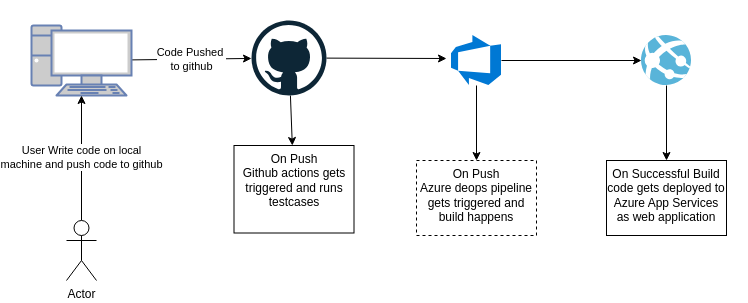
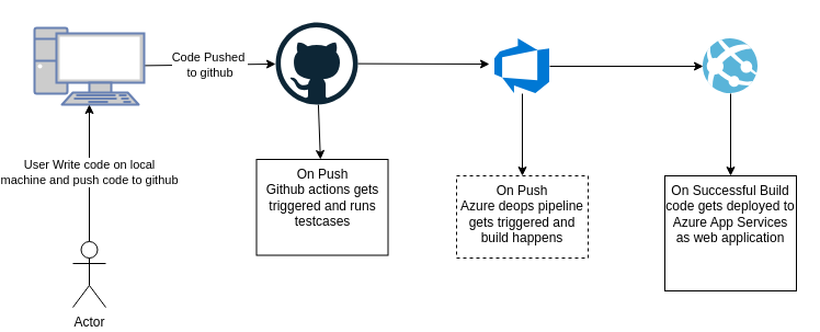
- <mxCell id="16" value="On Successful Build code gets deployed to Azure App Services as web application" style="whiteSpace=wrap;html=1;verticalAlign=top;sketch=0;labelBackgroundColor=default;" vertex="1" parent="1"><mxGeometry x="595" y="160" width="120" height="75" as="geometry" /></mxCell>
+ <mxCell id="16" value="On Successful Build code gets deployed to Azure App Services as web application" style="whiteSpace=wrap;html=1;verticalAlign=top;sketch=0;labelBackgroundColor=default;" vertex="1" parent="1"><mxGeometry x="595" y="160" width="120" height="105" as="geometry" /></mxCell>
